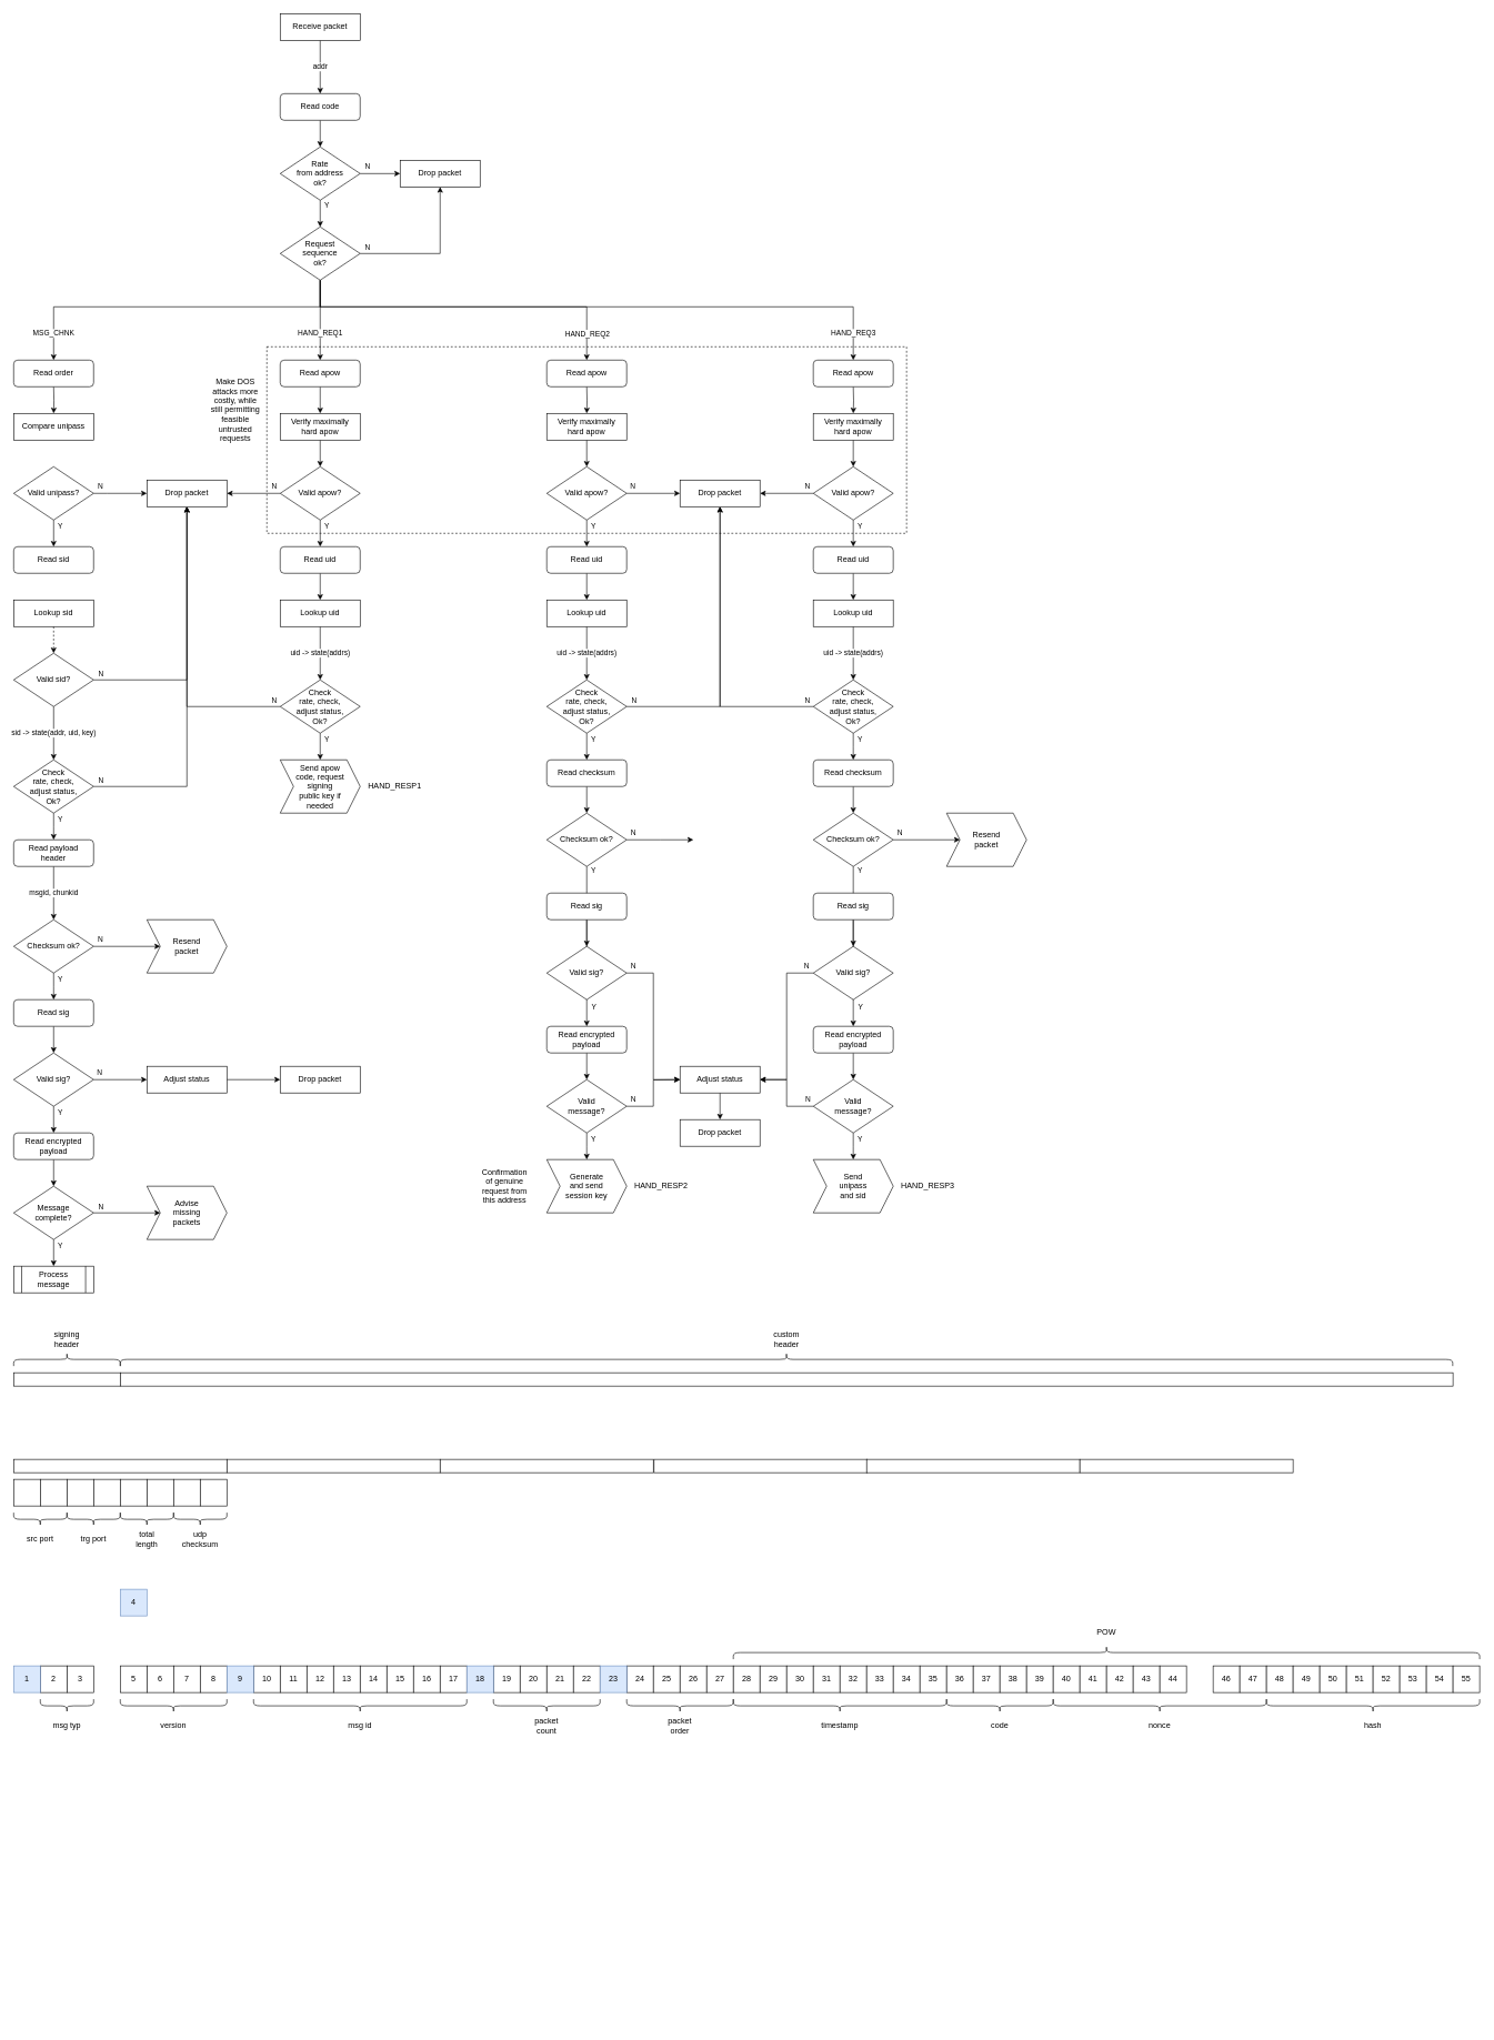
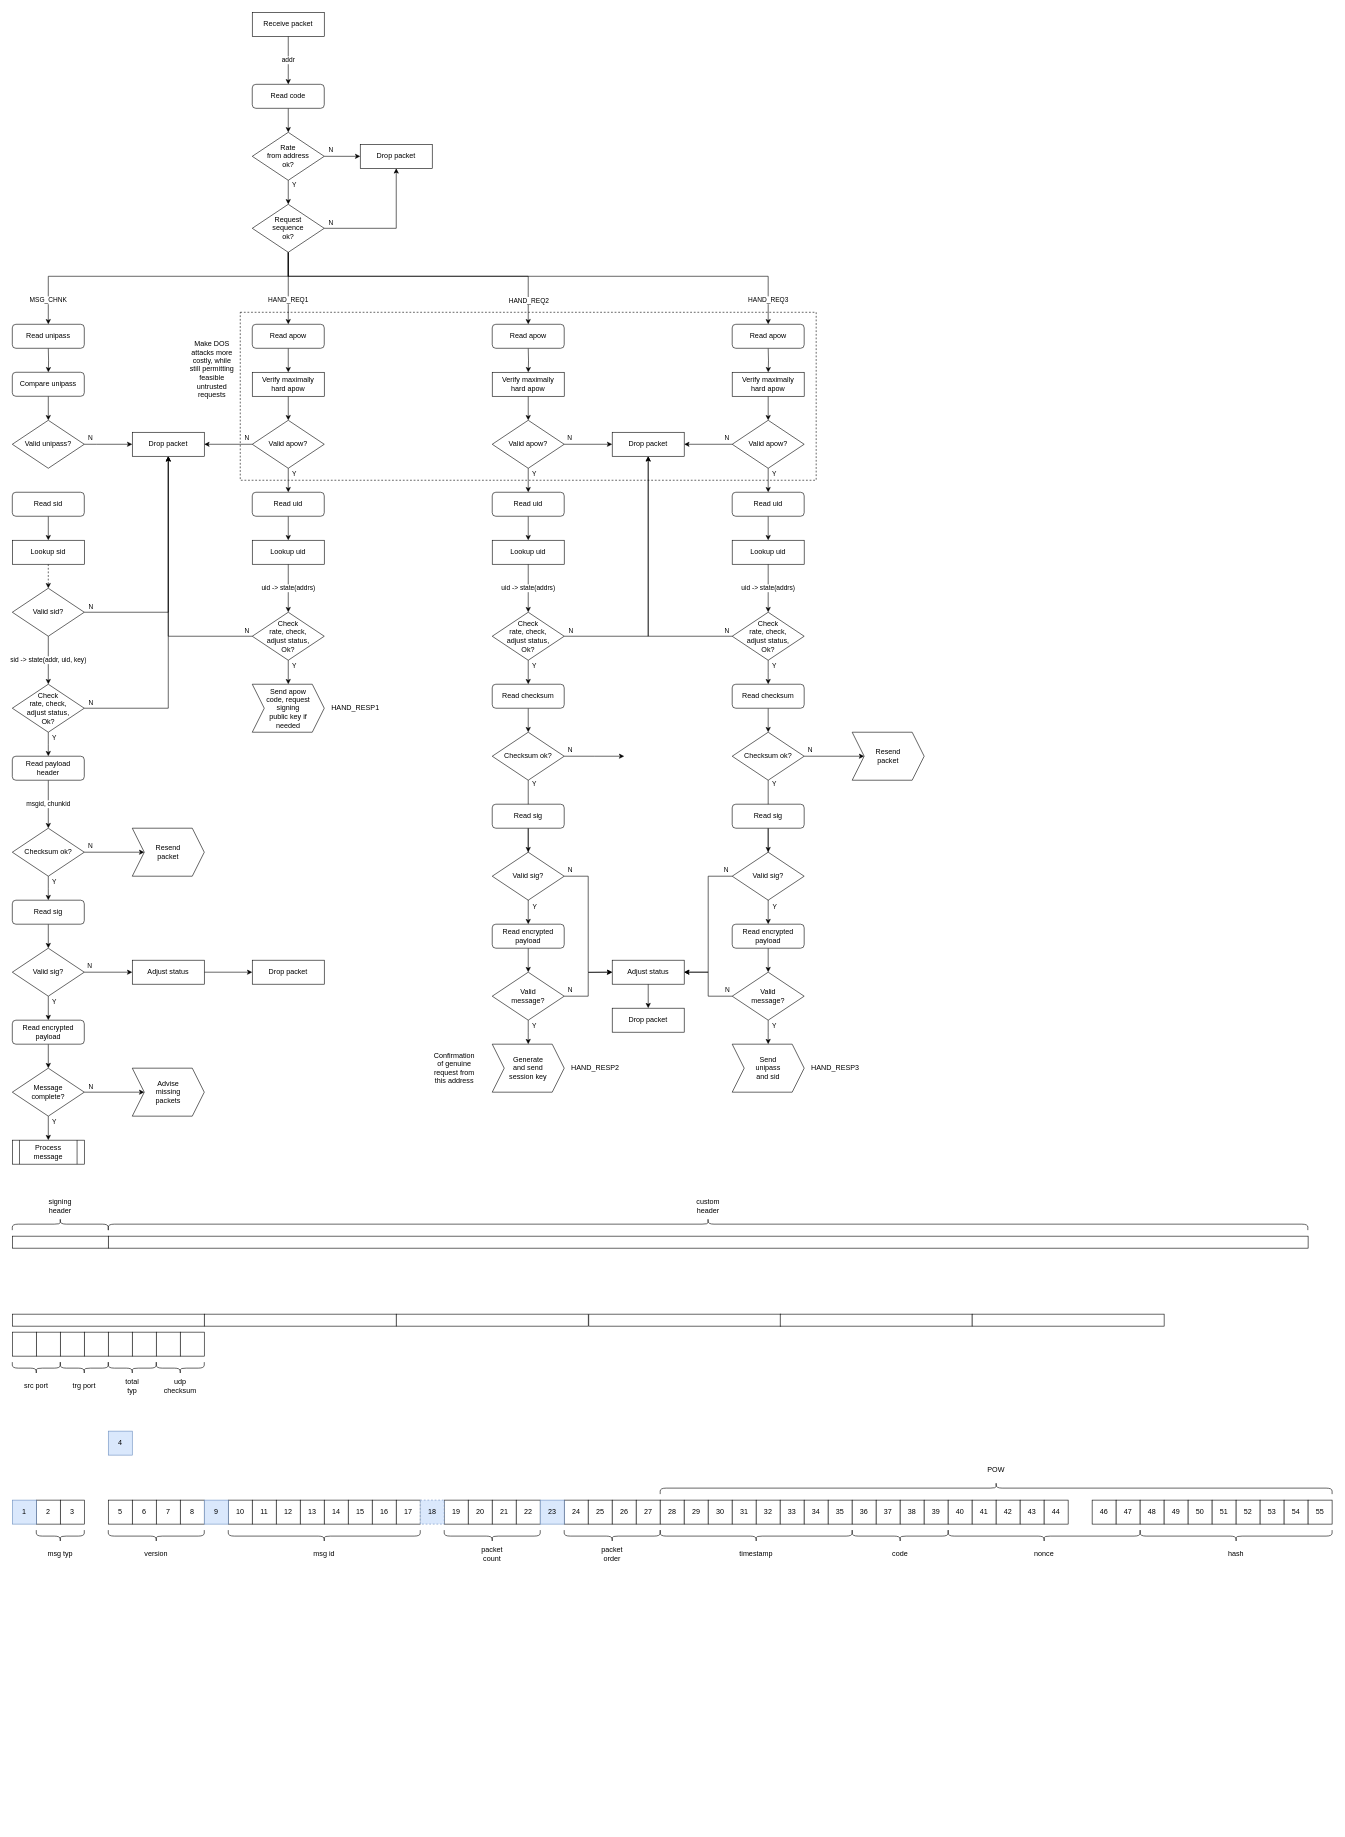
- <mxCell id="23" value="Read order" style="rounded=1;whiteSpace=wrap;html=1;" parent="1" vertex="1"><mxGeometry x="20" width="120" height="40" as="geometry" y="540" /></mxCell>
+ <mxCell id="23" value="Read unipass" style="rounded=1;whiteSpace=wrap;html=1;" parent="1" vertex="1"><mxGeometry x="20" width="120" height="40" as="geometry" y="540" /></mxCell>
- <mxCell id="7" value="Compare unipass" style="rounded=0;whiteSpace=wrap;html=1;" parent="1" vertex="1"><mxGeometry x="20" y="620" width="120" height="40" as="geometry" /></mxCell>
+ <mxCell id="7" value="Compare unipass" style="whiteSpace=wrap;html=1;rounded=1;" parent="1" vertex="1"><mxGeometry x="20" y="620" width="120" height="40" as="geometry" /></mxCell>
+ <mxCell id="6" style="edgeStyle=orthogonalEdgeStyle;rounded=0;orthogonalLoop=1;jettySize=auto;html=1;exitX=0.5;exitY=1;exitDx=0;exitDy=0;entryX=0.5;entryY=0;entryDx=0;entryDy=0;" parent="1" source="7" target="5" edge="1"><mxGeometry relative="1" as="geometry" /></mxCell>
- <mxCell id="4" value="Y" style="edgeStyle=orthogonalEdgeStyle;rounded=0;orthogonalLoop=1;jettySize=auto;html=1;exitX=0.5;exitY=1;exitDx=0;exitDy=0;entryX=0.5;entryY=0;entryDx=0;entryDy=0;" parent="1" source="5" target="25" edge="1"><mxGeometry x="-0.5" y="10" relative="1" as="geometry"><mxPoint as="offset" /></mxGeometry></mxCell>
+ <mxCell id="24" style="edgeStyle=orthogonalEdgeStyle;rounded=0;orthogonalLoop=1;jettySize=auto;html=1;exitX=0.5;exitY=1;exitDx=0;exitDy=0;entryX=0.5;entryY=0;entryDx=0;entryDy=0;" parent="1" source="25" target="16" edge="1"><mxGeometry relative="1" as="geometry" /></mxCell>
- <mxCell id="162" value="&lt;div&gt;total&lt;/div&gt;&lt;div&gt;length&lt;br&gt;&lt;/div&gt;" style="rounded=0;whiteSpace=wrap;html=1;fillColor=none;strokeColor=none;" vertex="1" parent="1"><mxGeometry x="180" y="2290" width="80" height="40" as="geometry" /></mxCell>
+ <mxCell id="162" value="&lt;div&gt;total&lt;/div&gt;&lt;div&gt;typ&lt;br&gt;&lt;/div&gt;" style="rounded=0;whiteSpace=wrap;html=1;fillColor=none;strokeColor=none;" vertex="1" parent="1"><mxGeometry x="180" y="2290" width="80" height="40" as="geometry" /></mxCell>
- <mxCell id="247" value="18" style="rounded=0;whiteSpace=wrap;html=1;fillColor=#dae8fc;strokeColor=#6c8ebf;" vertex="1" parent="1"><mxGeometry x="700" y="2500" width="40" height="40" as="geometry" /></mxCell>
+ <mxCell id="247" value="18" style="rounded=0;whiteSpace=wrap;html=1;fillColor=#dae8fc;strokeColor=#6c8ebf;dashed=1;" vertex="1" parent="1"><mxGeometry x="700" y="2500" width="40" height="40" as="geometry" /></mxCell>
